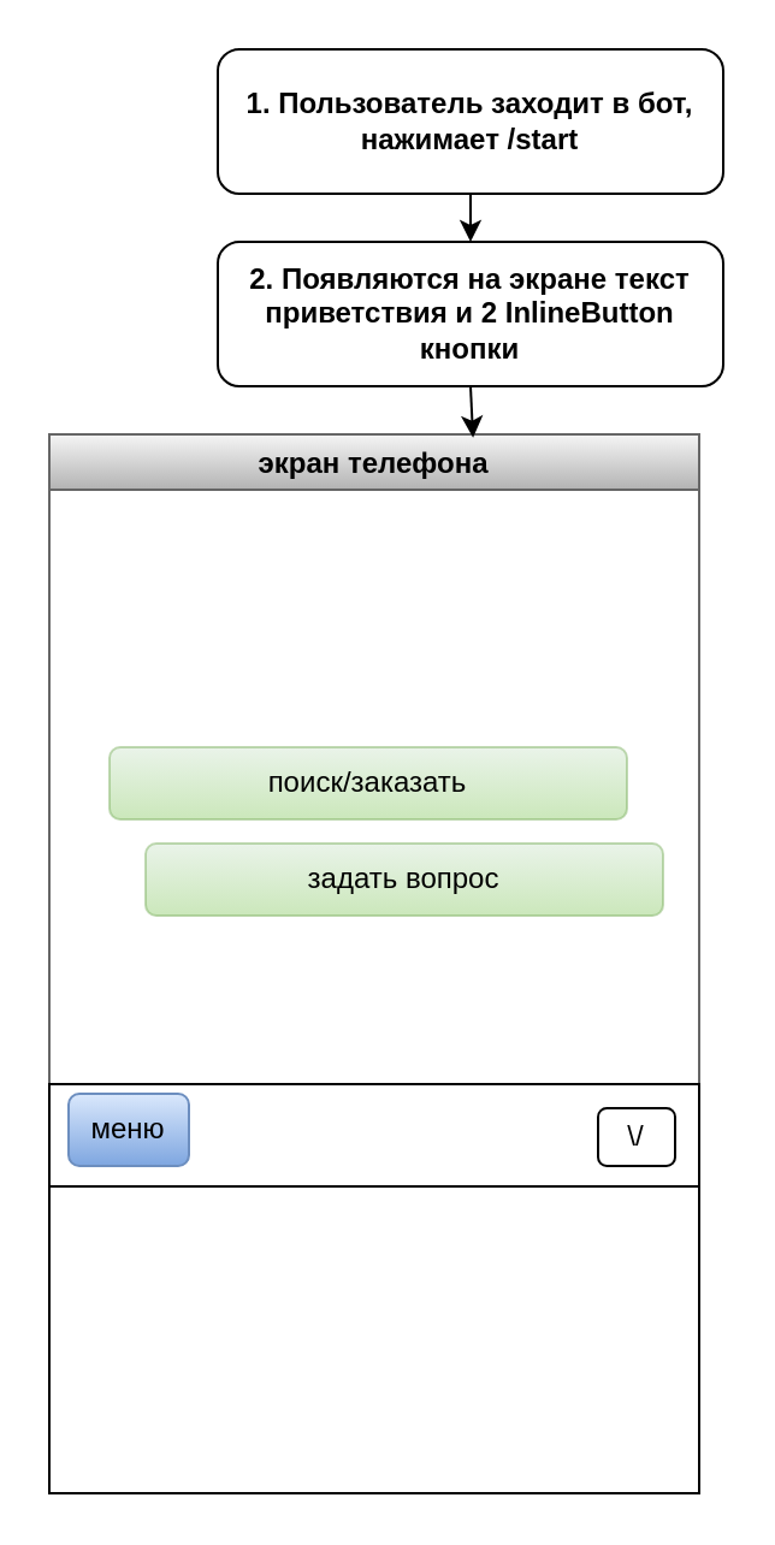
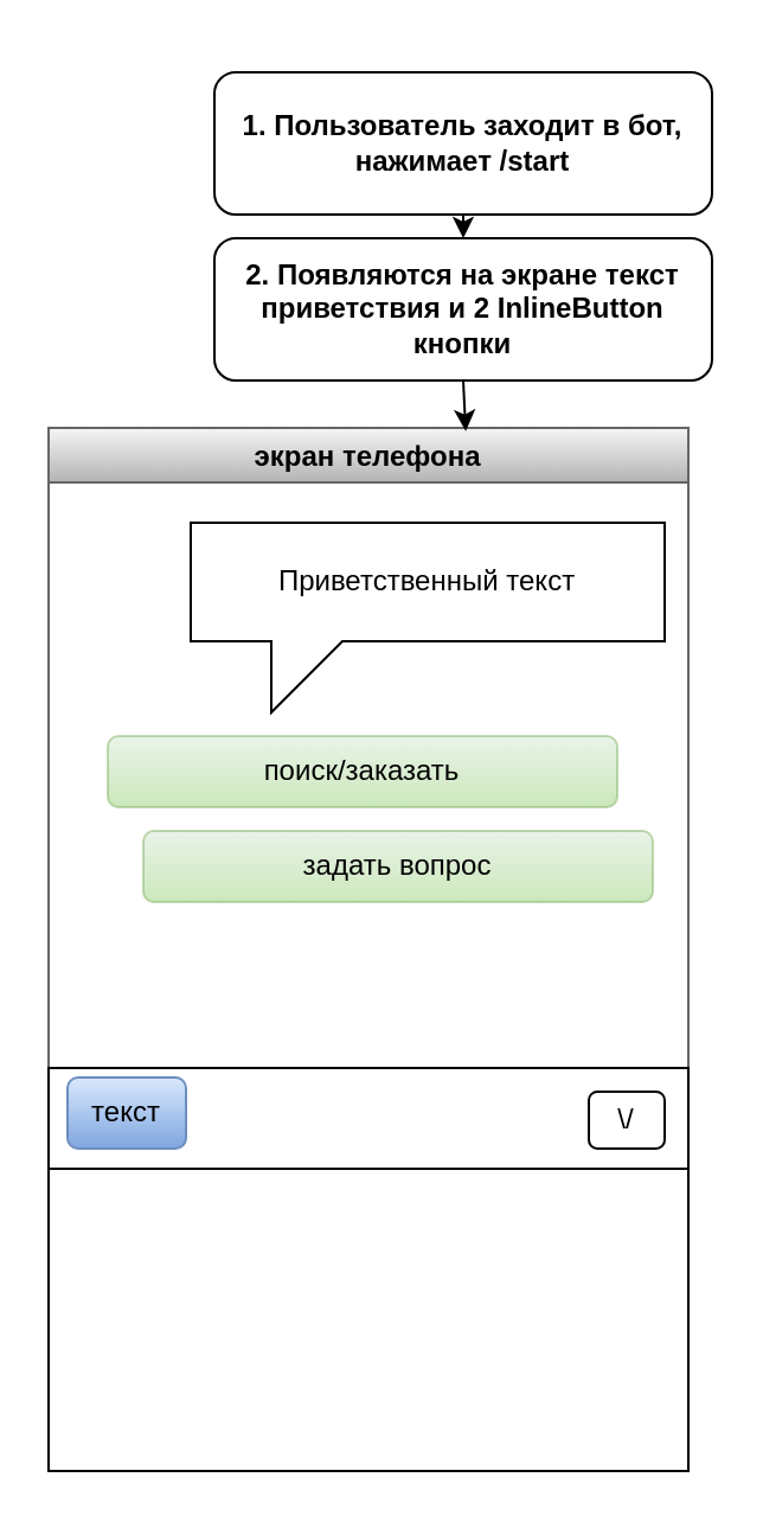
- <mxCell id="2" value="&lt;b&gt;1. Пользователь заходит в бот, нажимает /start&lt;/b&gt;" style="rounded=1;whiteSpace=wrap;html=1;" vertex="1" parent="1"><mxGeometry x="90" y="20" width="210" height="60" as="geometry" /></mxCell>
+ <mxCell id="2" value="&lt;b&gt;1. Пользователь заходит в бот, нажимает /start&lt;/b&gt;" style="rounded=1;whiteSpace=wrap;html=1;" vertex="1" parent="1"><mxGeometry x="90" y="30" width="210" height="60" as="geometry" /></mxCell>
+ <mxCell id="6" value="Приветственный текст" style="shape=callout;whiteSpace=wrap;html=1;perimeter=calloutPerimeter;base=30;size=30;position=0.17;position2=0.17;" vertex="1" parent="5"><mxGeometry x="60" y="40" width="200" height="80" as="geometry" /></mxCell>
- <mxCell id="11" value="меню" style="rounded=1;whiteSpace=wrap;html=1;fillColor=#dae8fc;gradientColor=#7ea6e0;strokeColor=#6c8ebf;" vertex="1" parent="5"><mxGeometry x="8" y="274" width="50" height="30" as="geometry" /></mxCell>
+ <mxCell id="11" value="текст" style="rounded=1;whiteSpace=wrap;html=1;fillColor=#dae8fc;gradientColor=#7ea6e0;strokeColor=#6c8ebf;" vertex="1" parent="5"><mxGeometry x="8" y="274" width="50" height="30" as="geometry" /></mxCell>
